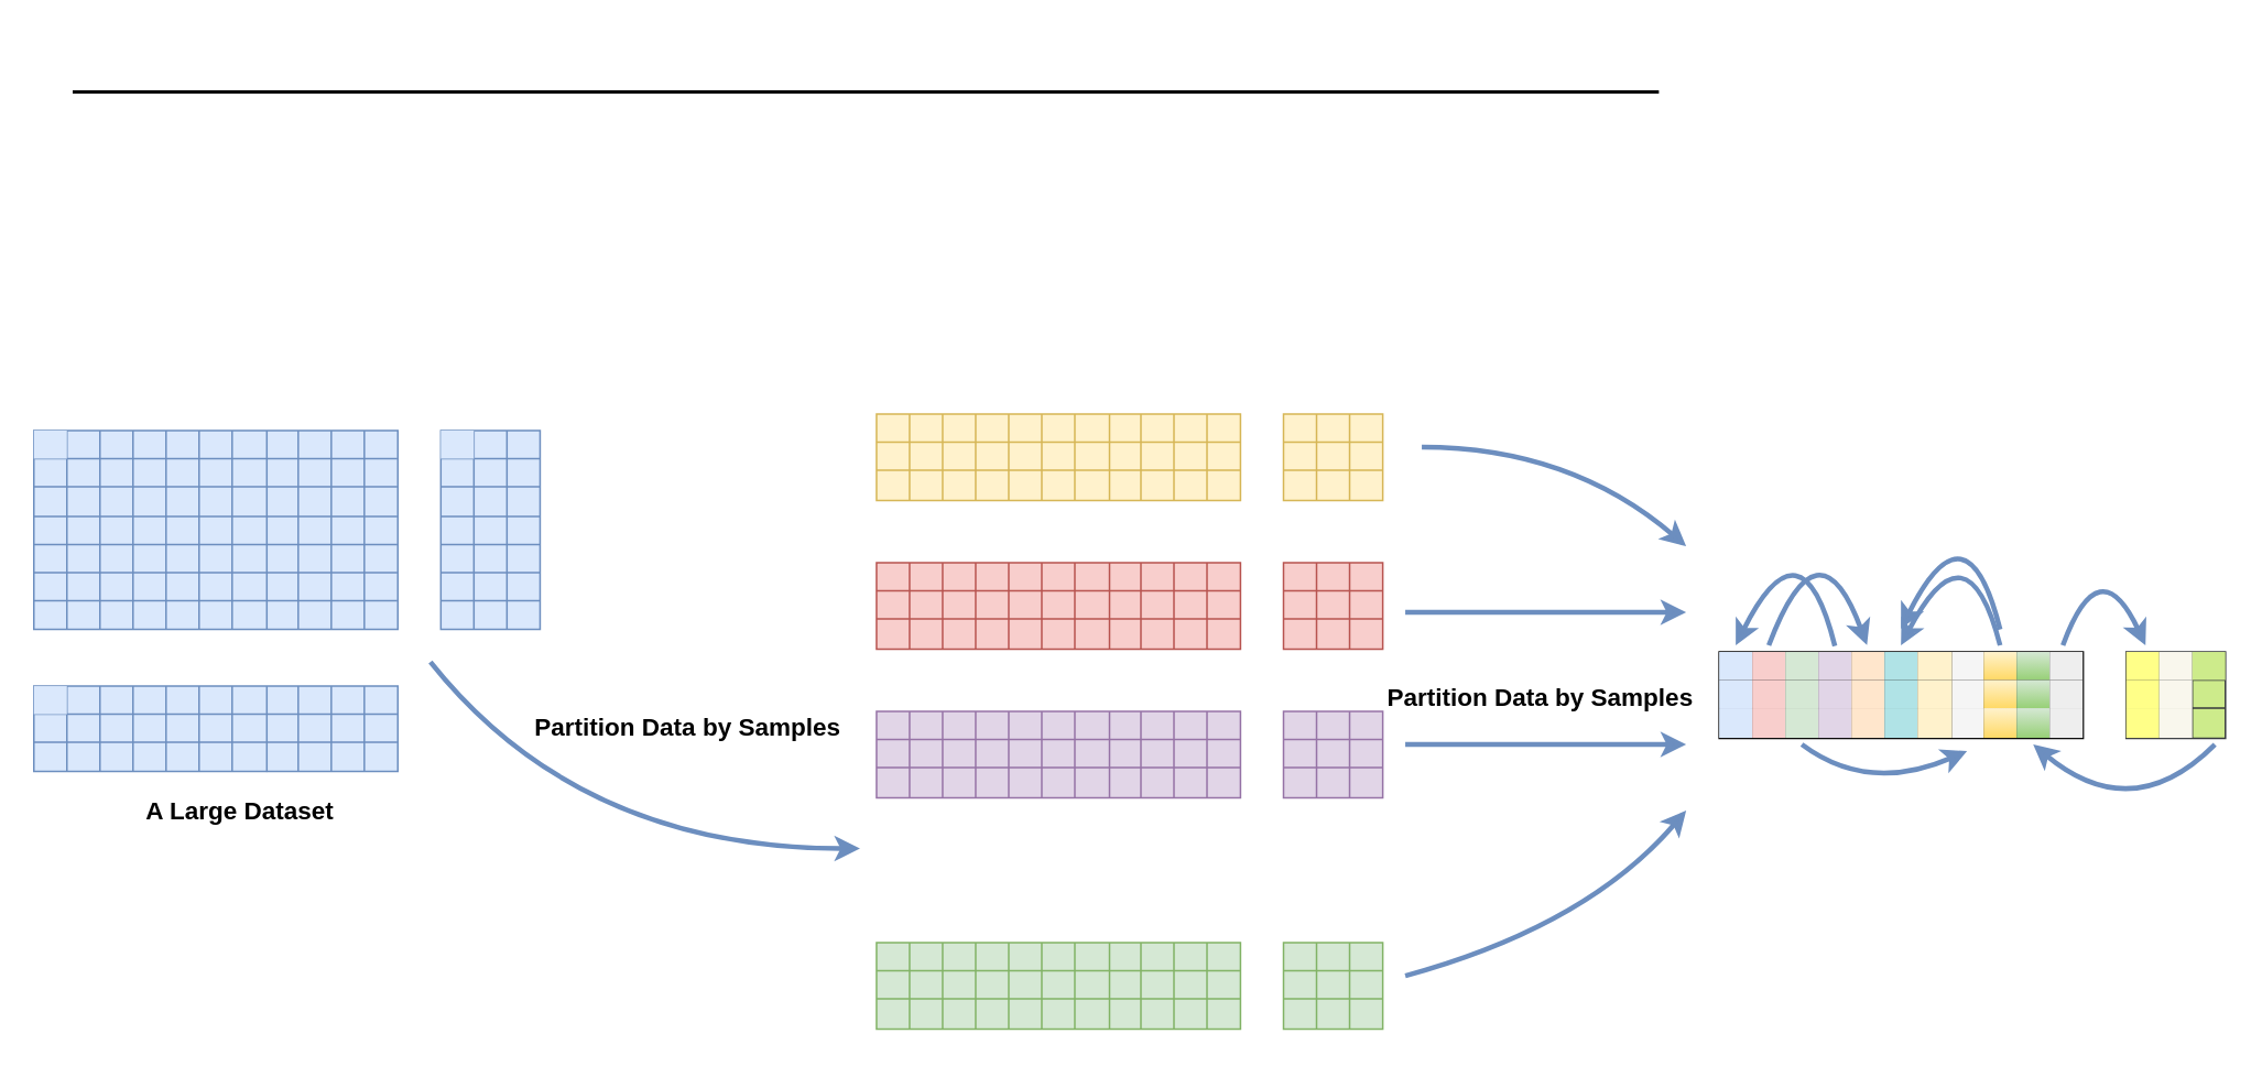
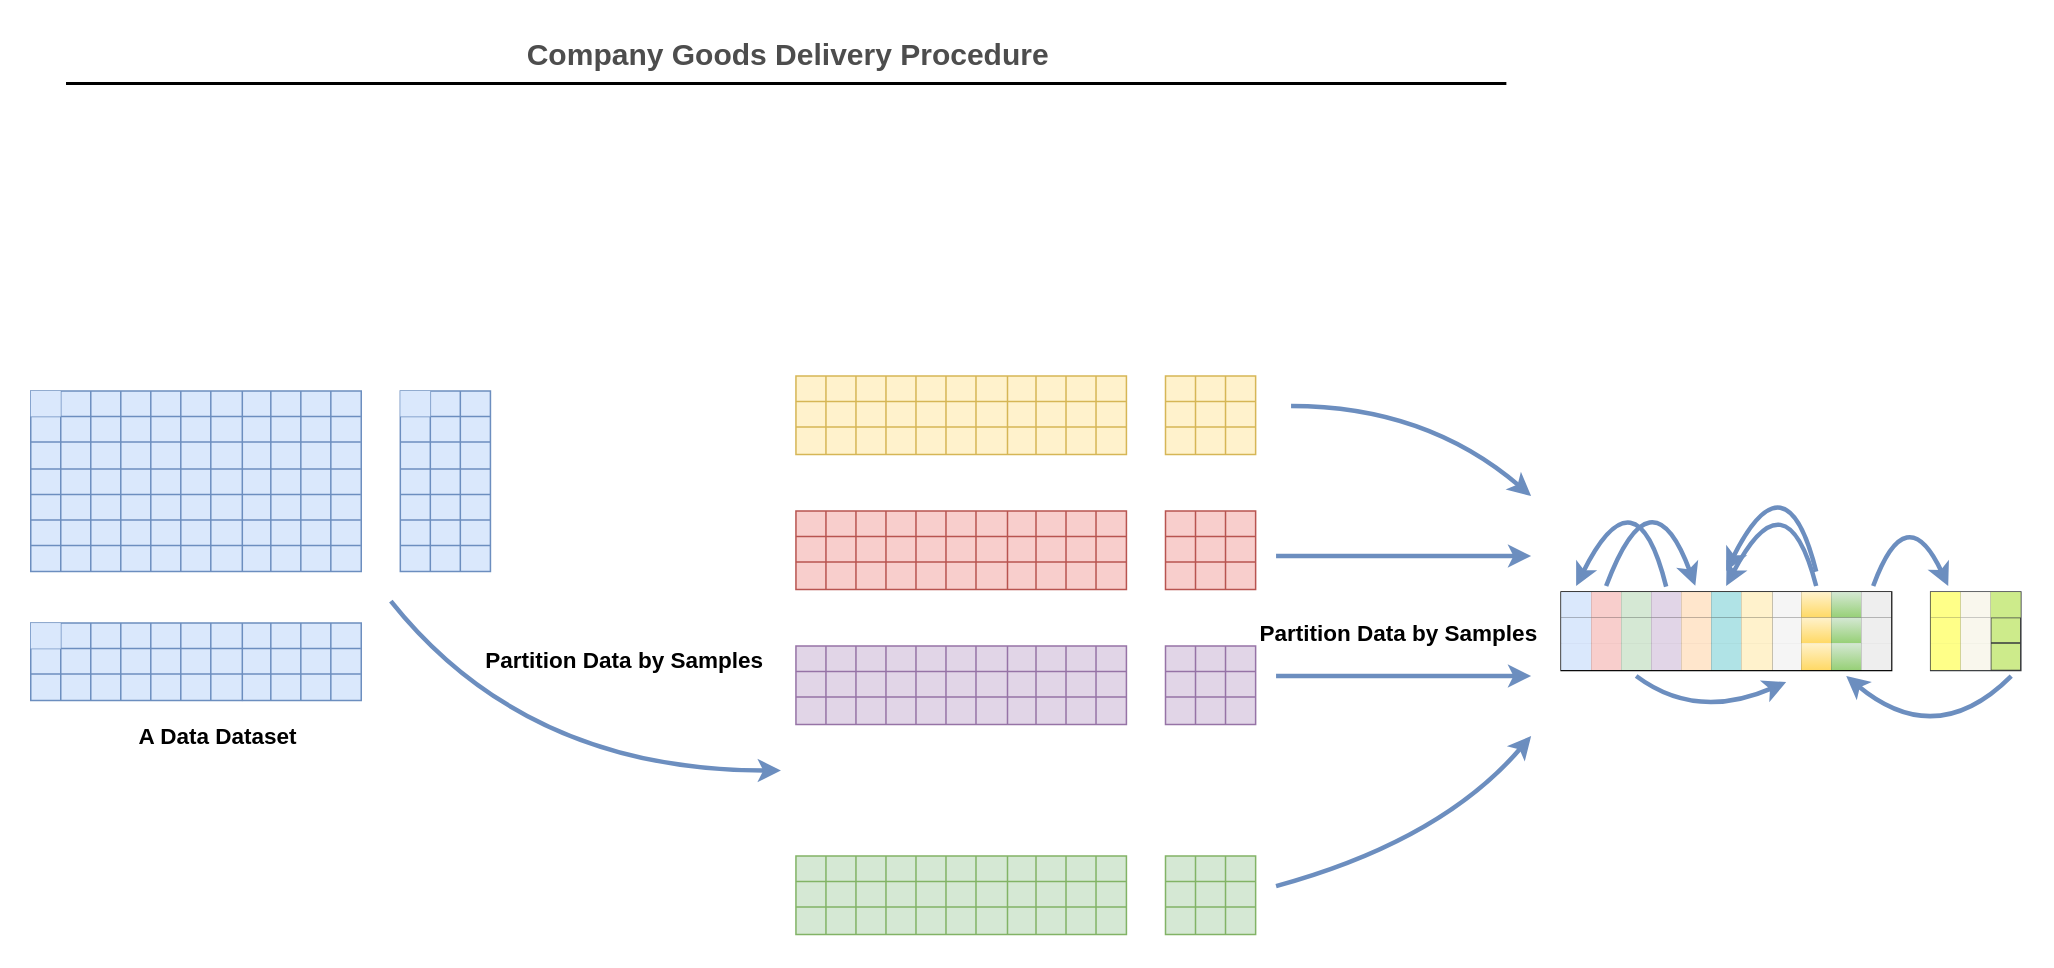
+ <mxCell id="2" value="Company Goods Delivery Procedure" style="text;html=1;strokeColor=none;fillColor=none;align=center;verticalAlign=middle;whiteSpace=wrap;rounded=0;fontStyle=1;fontSize=20;fontColor=#4D4D4D;" parent="1" vertex="1"><mxGeometry x="129.5" y="20" width="790" height="30" as="geometry" /></mxCell>
- <mxCell id="162" value="A Large Dataset" style="text;html=1;strokeColor=none;fillColor=none;align=center;verticalAlign=middle;whiteSpace=wrap;rounded=0;fontSize=15;fontStyle=1" vertex="1" parent="1"><mxGeometry x="60" y="480" width="170" height="20" as="geometry" /></mxCell>
+ <mxCell id="162" value="A Data Dataset" style="text;html=1;strokeColor=none;fillColor=none;align=center;verticalAlign=middle;whiteSpace=wrap;rounded=0;fontSize=15;fontStyle=1" vertex="1" parent="1"><mxGeometry x="60" y="480" width="170" height="20" as="geometry" /></mxCell>
